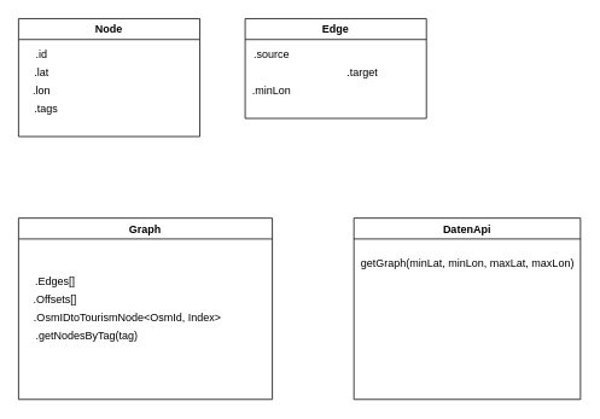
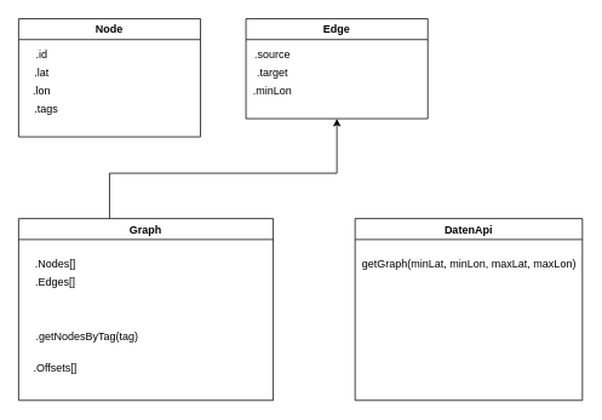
- <mxCell id="18" value=".target" style="text;html=1;align=center;verticalAlign=middle;resizable=0;points=[];autosize=1;strokeColor=none;fillColor=none;" vertex="1" parent="16"><mxGeometry x="104" y="50" width="50" height="20" as="geometry" /></mxCell>
+ <mxCell id="18" value=".target" style="text;html=1;align=center;verticalAlign=middle;resizable=0;points=[];autosize=1;strokeColor=none;fillColor=none;" vertex="1" parent="16"><mxGeometry x="4" y="50" width="50" height="20" as="geometry" /></mxCell>
+ <mxCell id="4" style="edgeStyle=orthogonalEdgeStyle;rounded=0;orthogonalLoop=1;jettySize=auto;html=1;entryX=0.5;entryY=1;entryDx=0;entryDy=0;" edge="1" parent="1" source="5" target="16"><mxGeometry relative="1" as="geometry"><Array as="points"><mxPoint x="120" y="190" /><mxPoint x="370" y="190" /></Array></mxGeometry></mxCell>
+ <mxCell id="6" value=".Nodes[]" style="text;html=1;align=center;verticalAlign=middle;resizable=0;points=[];autosize=1;strokeColor=none;fillColor=none;" vertex="1" parent="5"><mxGeometry x="10" y="40" width="60" height="20" as="geometry" /></mxCell>
- <mxCell id="8" value=".Offsets[]" style="text;html=1;align=center;verticalAlign=middle;resizable=0;points=[];autosize=1;strokeColor=none;fillColor=none;" vertex="1" parent="5"><mxGeometry x="10" y="80" width="60" height="20" as="geometry" /></mxCell>
+ <mxCell id="8" value=".Offsets[]" style="text;html=1;align=center;verticalAlign=middle;resizable=0;points=[];autosize=1;strokeColor=none;fillColor=none;" vertex="1" parent="5"><mxGeometry x="10" y="155" width="60" height="20" as="geometry" /></mxCell>
- <mxCell id="10" value=".OsmIDtoTourismNode&amp;lt;OsmId, Index&amp;gt;" style="text;html=1;align=center;verticalAlign=middle;resizable=0;points=[];autosize=1;strokeColor=none;fillColor=none;" vertex="1" parent="5"><mxGeometry x="10" y="100" width="220" height="20" as="geometry" /></mxCell>
